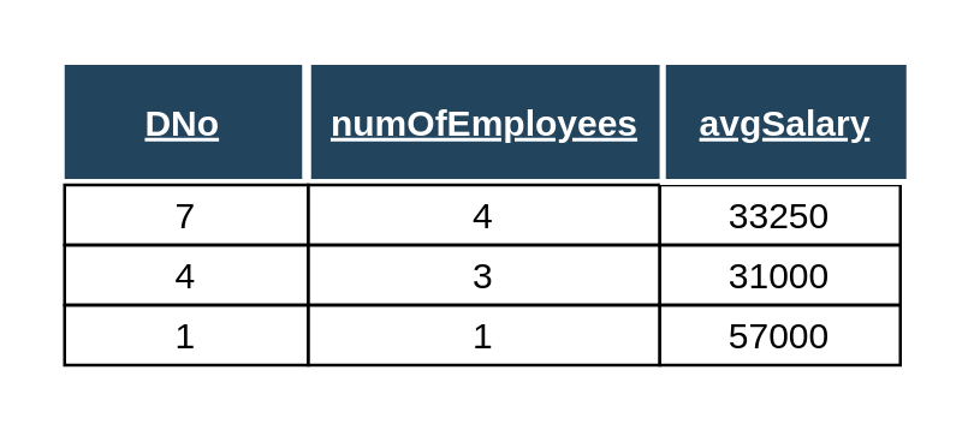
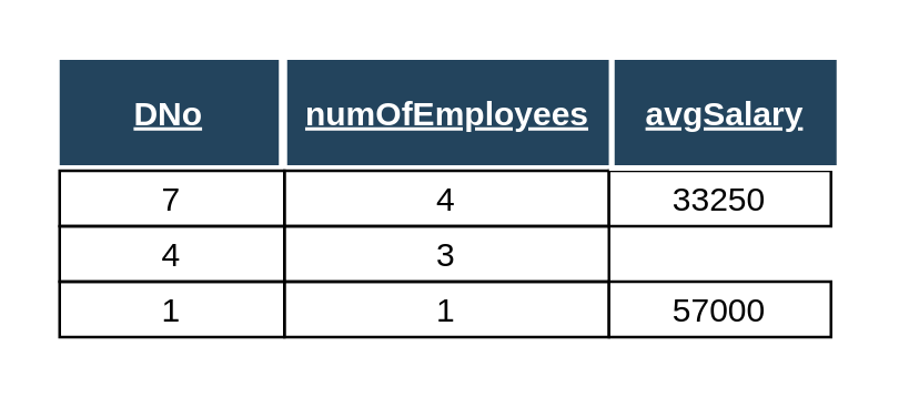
- <mxCell id="10" value="31000" style="fillColor=none;" parent="1" vertex="1"><mxGeometry x="219" y="81" width="80" height="20" as="geometry" /></mxCell>
